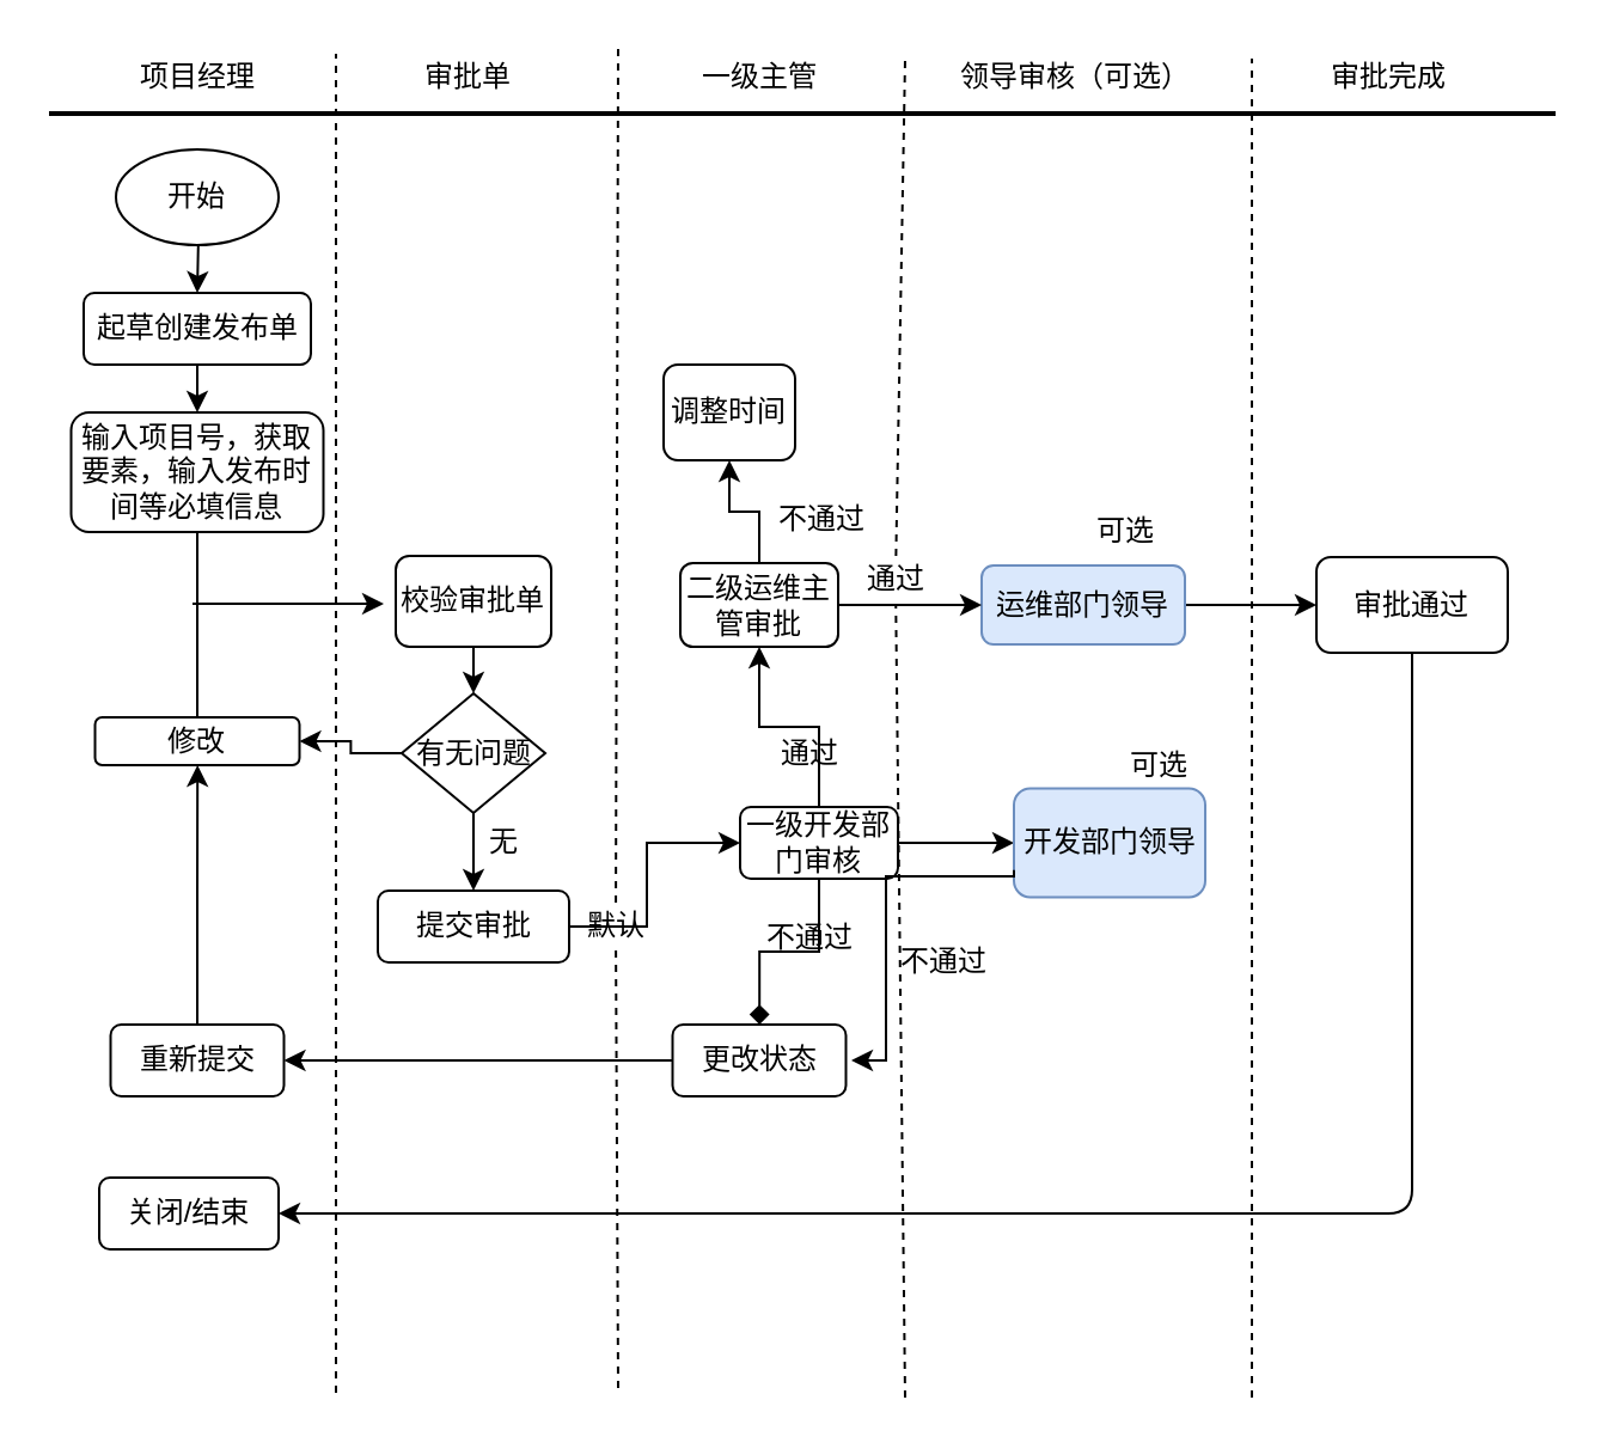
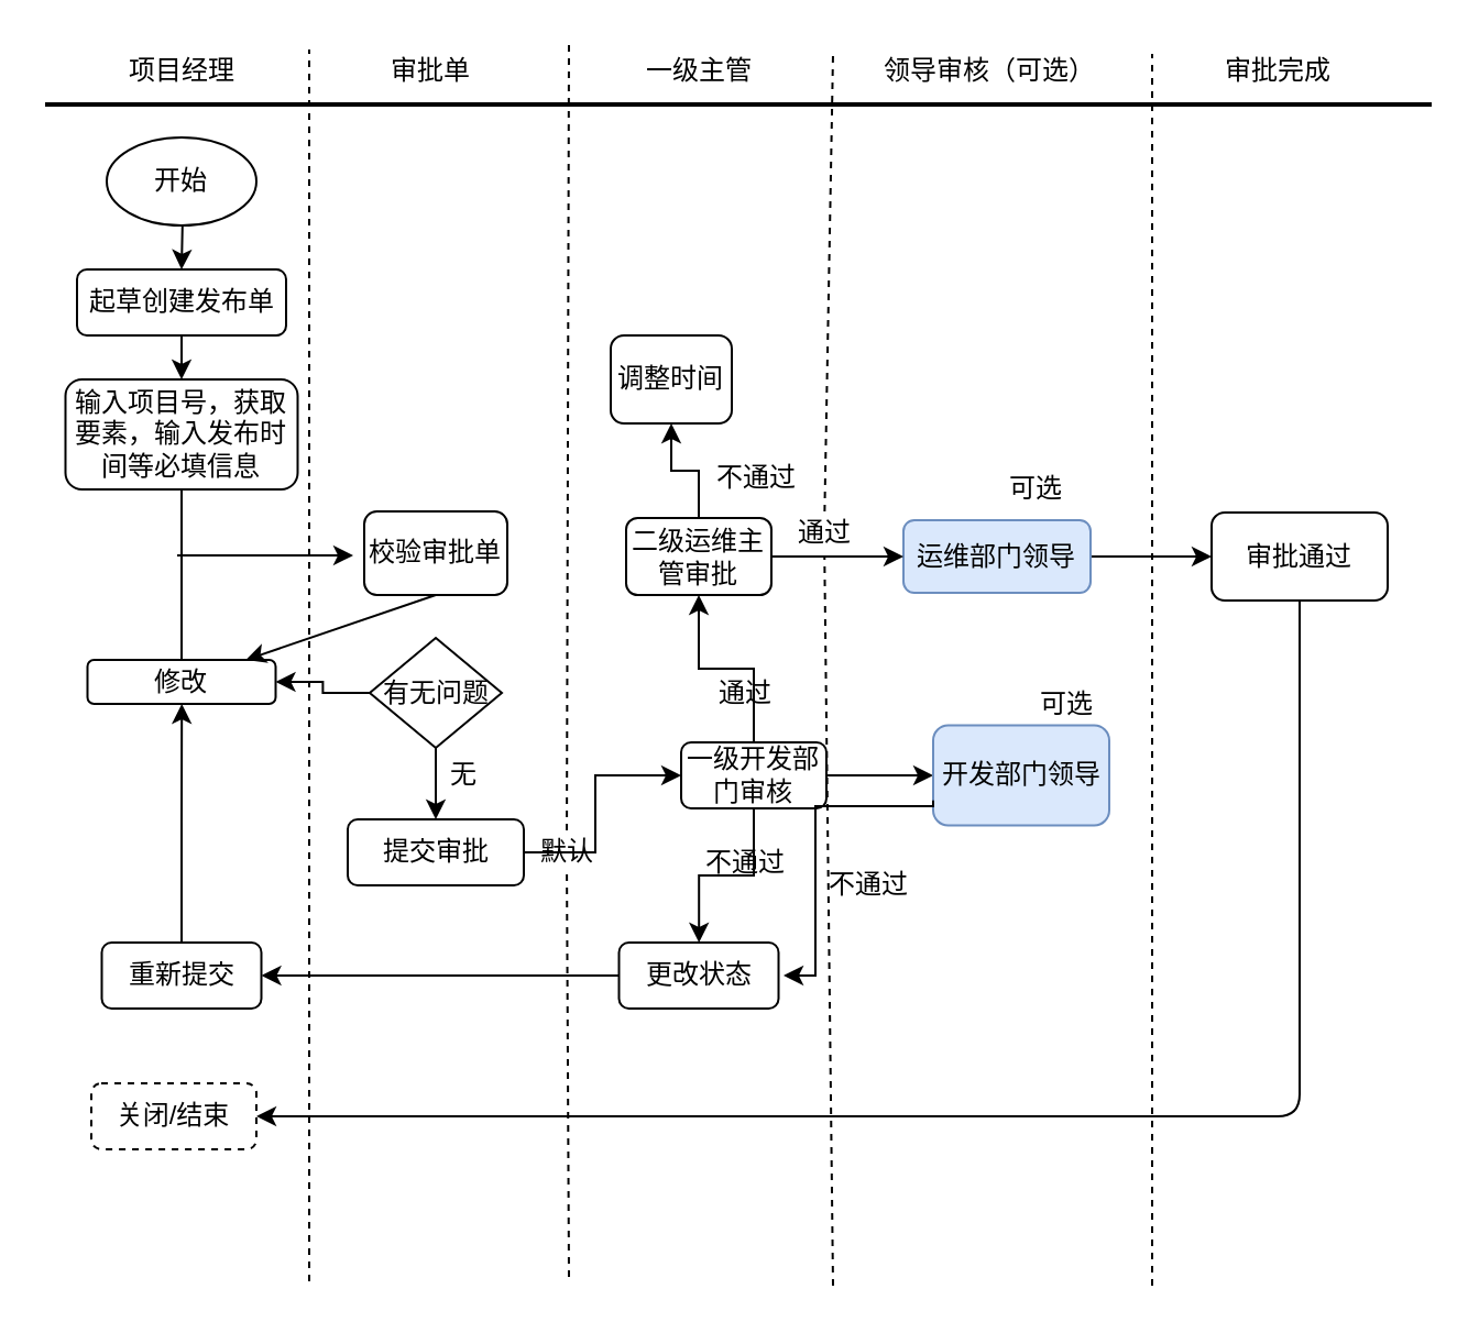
- <mxCell id="36" value="" style="endArrow=classic;html=1;exitX=0.5;exitY=1;exitDx=0;exitDy=0;entryX=0.5;entryY=0;entryDx=0;entryDy=0;" parent="1" source="29" target="32" edge="1"><mxGeometry width="50" height="50" relative="1" as="geometry"><mxPoint x="280" y="312" as="sourcePoint" /><mxPoint x="330" y="262" as="targetPoint" /></mxGeometry></mxCell>
+ <mxCell id="36" value="" style="endArrow=classic;html=1;exitX=0.5;exitY=1;exitDx=0;exitDy=0;" parent="1" source="29" target="12" edge="1"><mxGeometry width="50" height="50" relative="1" as="geometry"><mxPoint x="280" y="312" as="sourcePoint" /><mxPoint x="330" y="262" as="targetPoint" /></mxGeometry></mxCell>
- <mxCell id="14" value="" style="edgeStyle=orthogonalEdgeStyle;rounded=0;orthogonalLoop=1;jettySize=auto;html=1;endArrow=diamond;" parent="1" source="16" target="19" edge="1"><mxGeometry relative="1" as="geometry" /></mxCell>
+ <mxCell id="14" value="" style="edgeStyle=orthogonalEdgeStyle;rounded=0;orthogonalLoop=1;jettySize=auto;html=1;" parent="1" source="16" target="19" edge="1"><mxGeometry relative="1" as="geometry" /></mxCell>
- <mxCell id="25" value="关闭/结束" style="rounded=1;whiteSpace=wrap;html=1;" parent="1" vertex="1"><mxGeometry x="41" y="492" width="75" height="30" as="geometry" /></mxCell>
+ <mxCell id="25" value="关闭/结束" style="rounded=1;whiteSpace=wrap;html=1;dashed=1;" parent="1" vertex="1"><mxGeometry x="41" y="492" width="75" height="30" as="geometry" /></mxCell>
